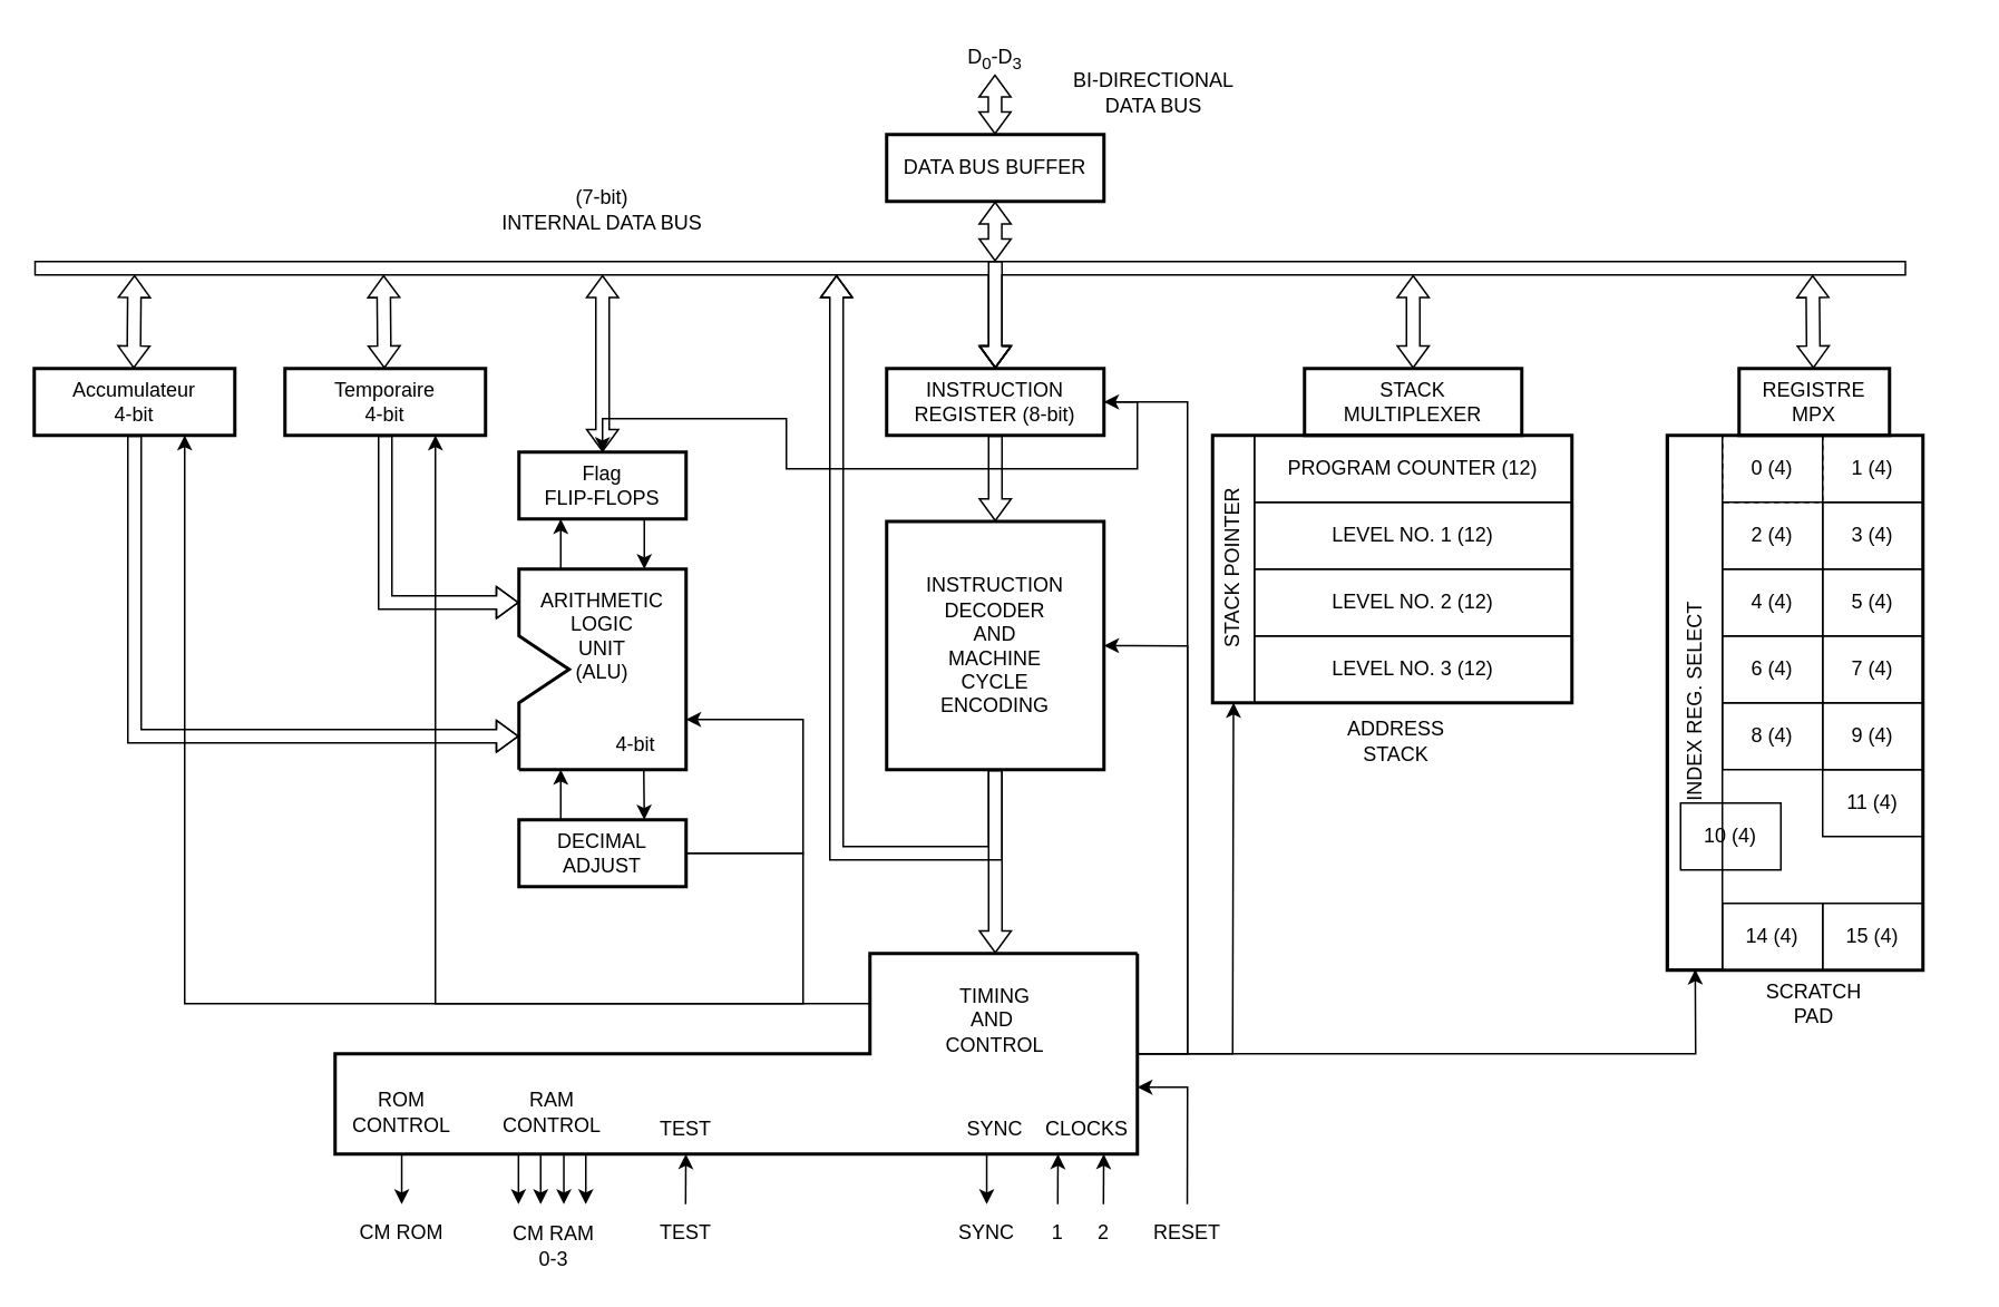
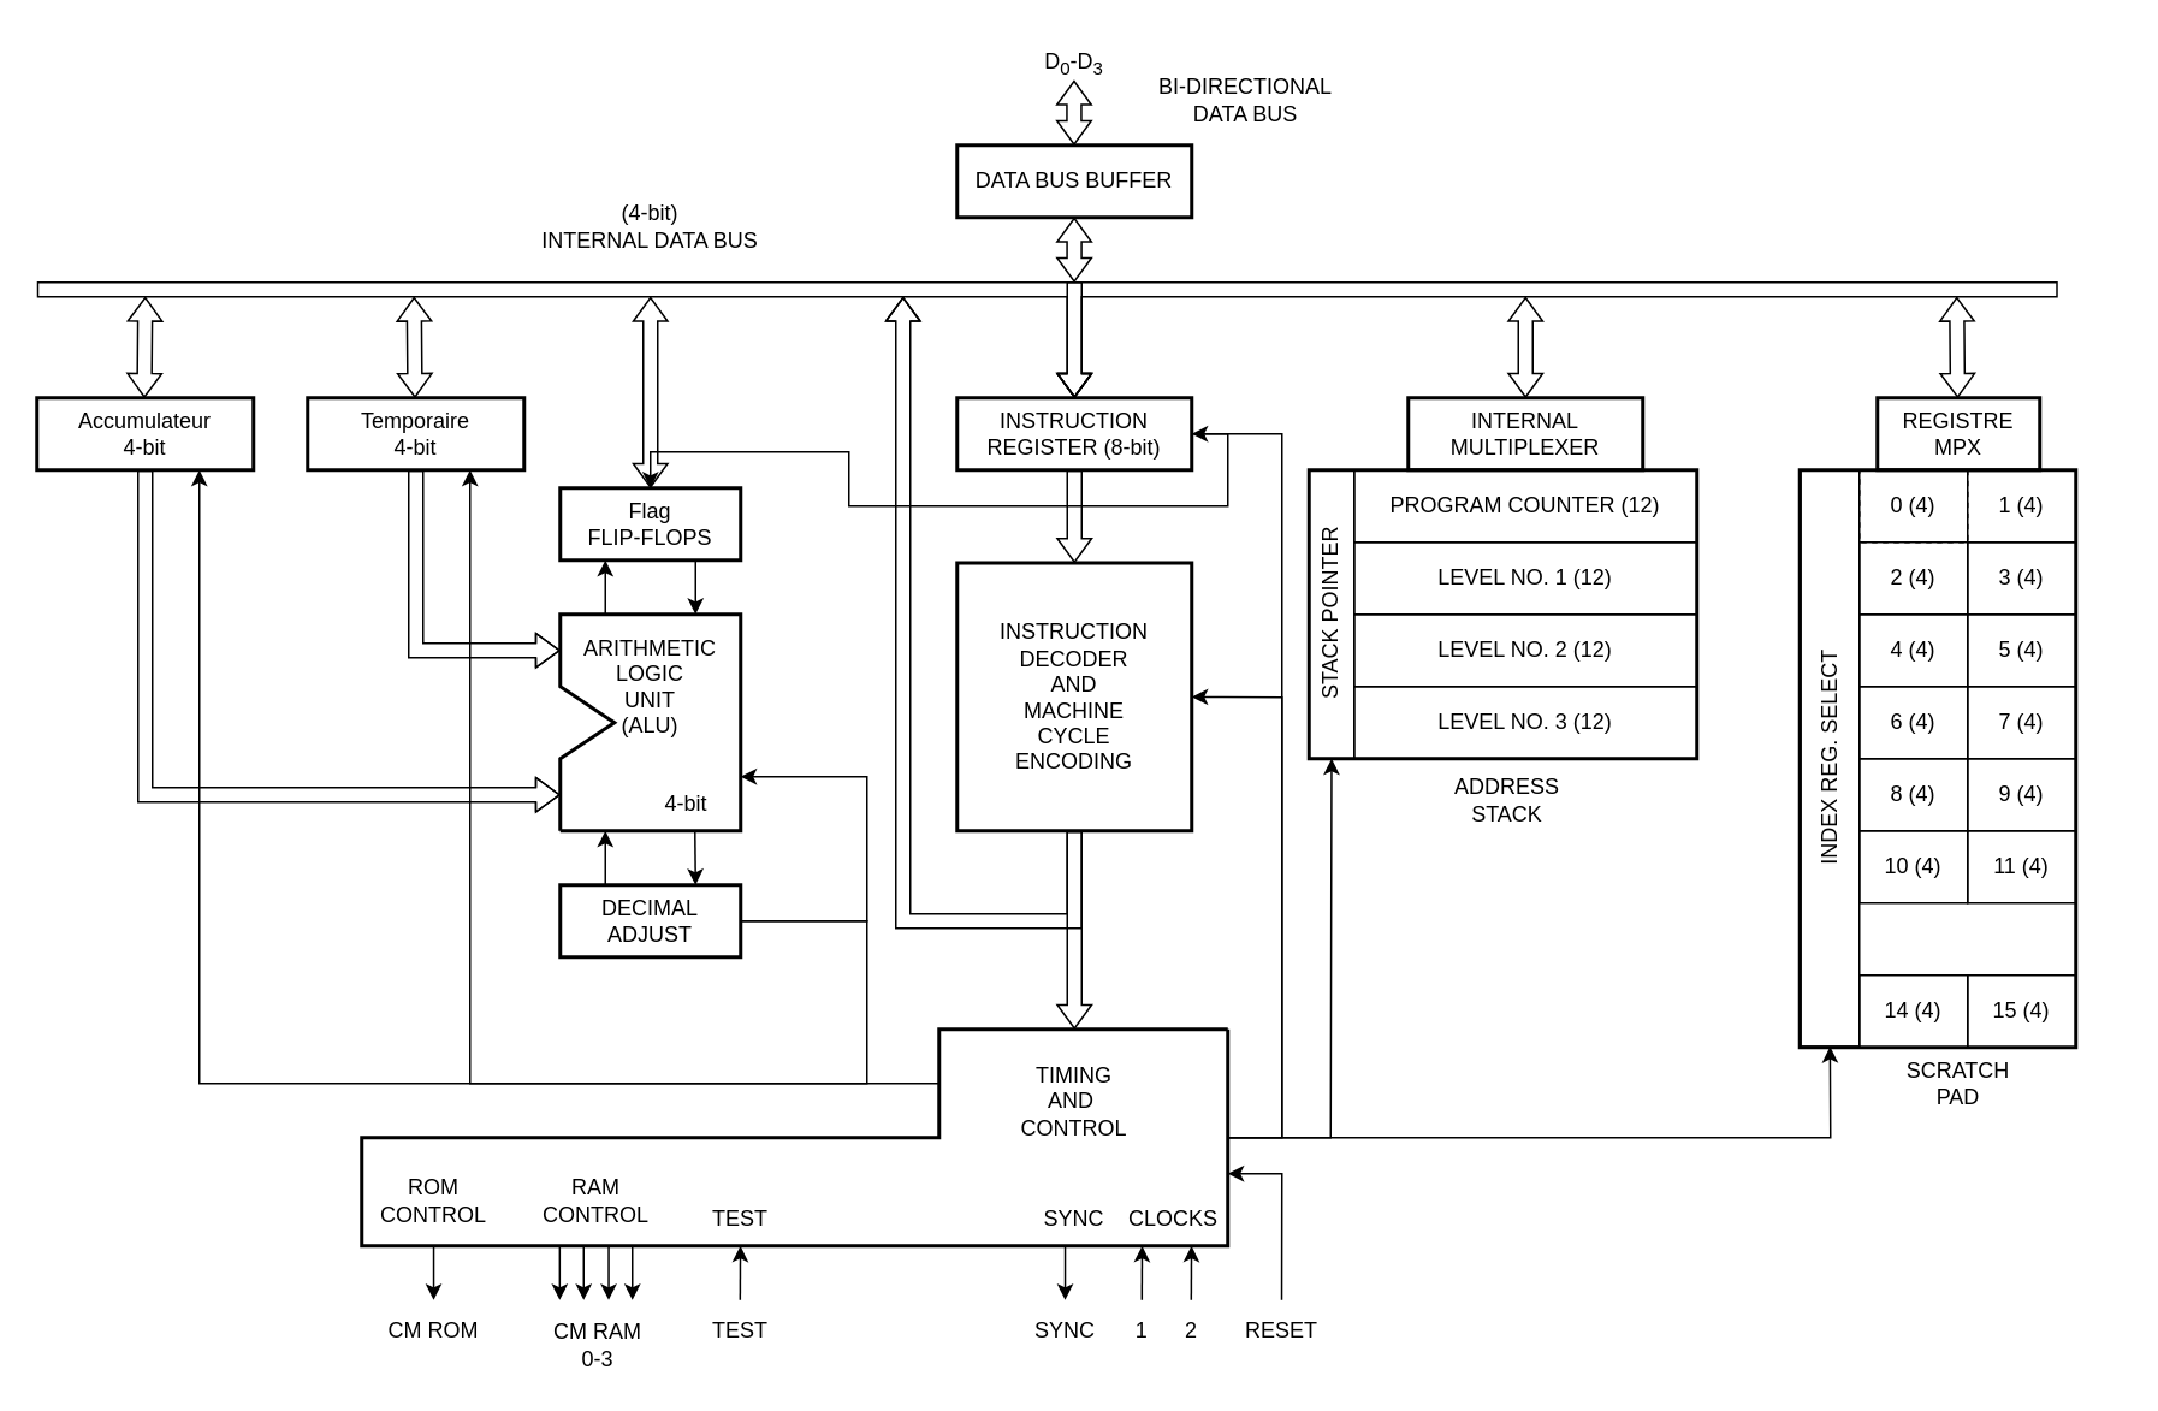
- <mxCell id="52" value="(7-bit)&lt;br&gt;INTERNAL DATA BUS" style="text;strokeColor=none;align=center;fillColor=none;html=1;verticalAlign=middle;whiteSpace=wrap;rounded=0;" vertex="1" parent="1"><mxGeometry x="285" y="110" width="150" height="30" as="geometry" /></mxCell>
+ <mxCell id="52" value="(4-bit)&lt;br&gt;INTERNAL DATA BUS" style="text;strokeColor=none;align=center;fillColor=none;html=1;verticalAlign=middle;whiteSpace=wrap;rounded=0;" vertex="1" parent="1"><mxGeometry x="285" y="110" width="150" height="30" as="geometry" /></mxCell>
- <mxCell id="12" value="STACK&lt;br&gt;MULTIPLEXER" style="rounded=0;whiteSpace=wrap;html=1;strokeWidth=2;fillColor=none;" vertex="1" parent="1"><mxGeometry x="780" y="220" width="130" height="40" as="geometry" /></mxCell>
+ <mxCell id="12" value="INTERNAL&lt;br&gt;MULTIPLEXER" style="rounded=0;whiteSpace=wrap;html=1;strokeWidth=2;fillColor=none;" vertex="1" parent="1"><mxGeometry x="780" y="220" width="130" height="40" as="geometry" /></mxCell>
- <mxCell id="36" value="10 (4)" style="rounded=0;whiteSpace=wrap;html=1;fillColor=none;" vertex="1" parent="1"><mxGeometry x="1005" y="480" width="60" height="40" as="geometry" /></mxCell>
+ <mxCell id="36" value="10 (4)" style="rounded=0;whiteSpace=wrap;html=1;fillColor=none;" vertex="1" parent="1"><mxGeometry x="1030" y="460" width="60" height="40" as="geometry" /></mxCell>
